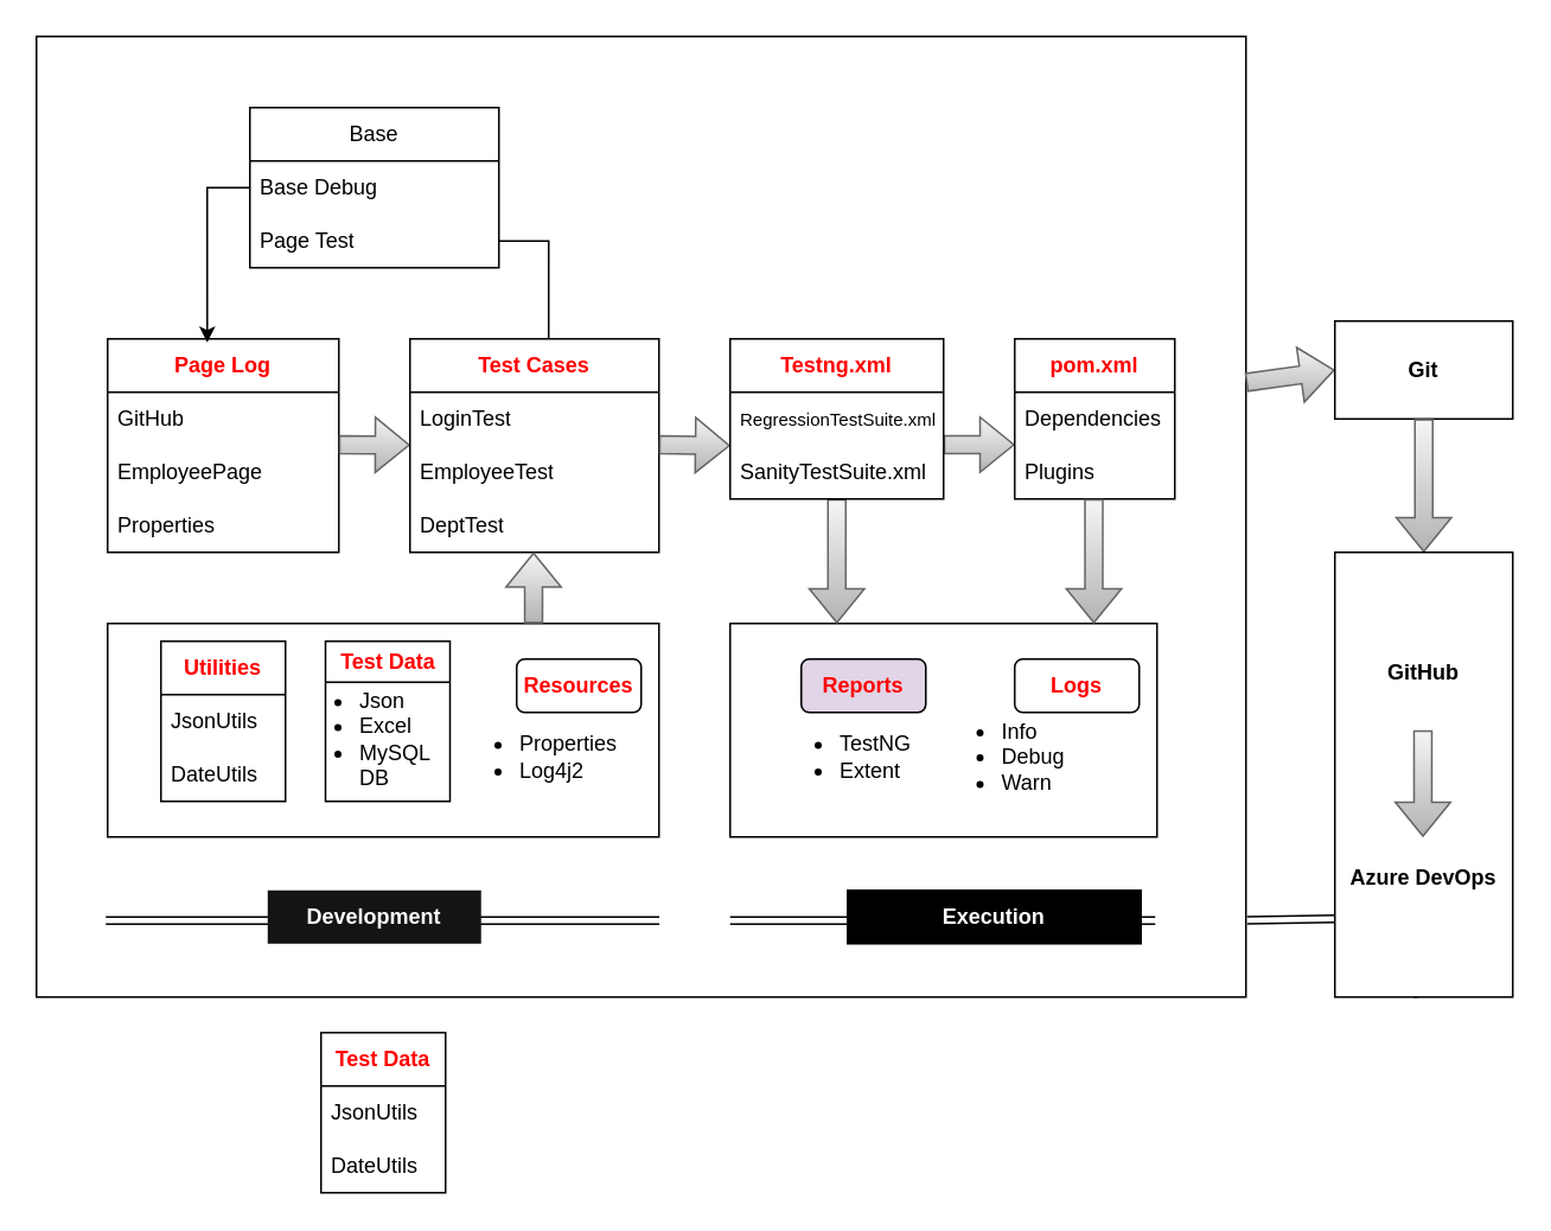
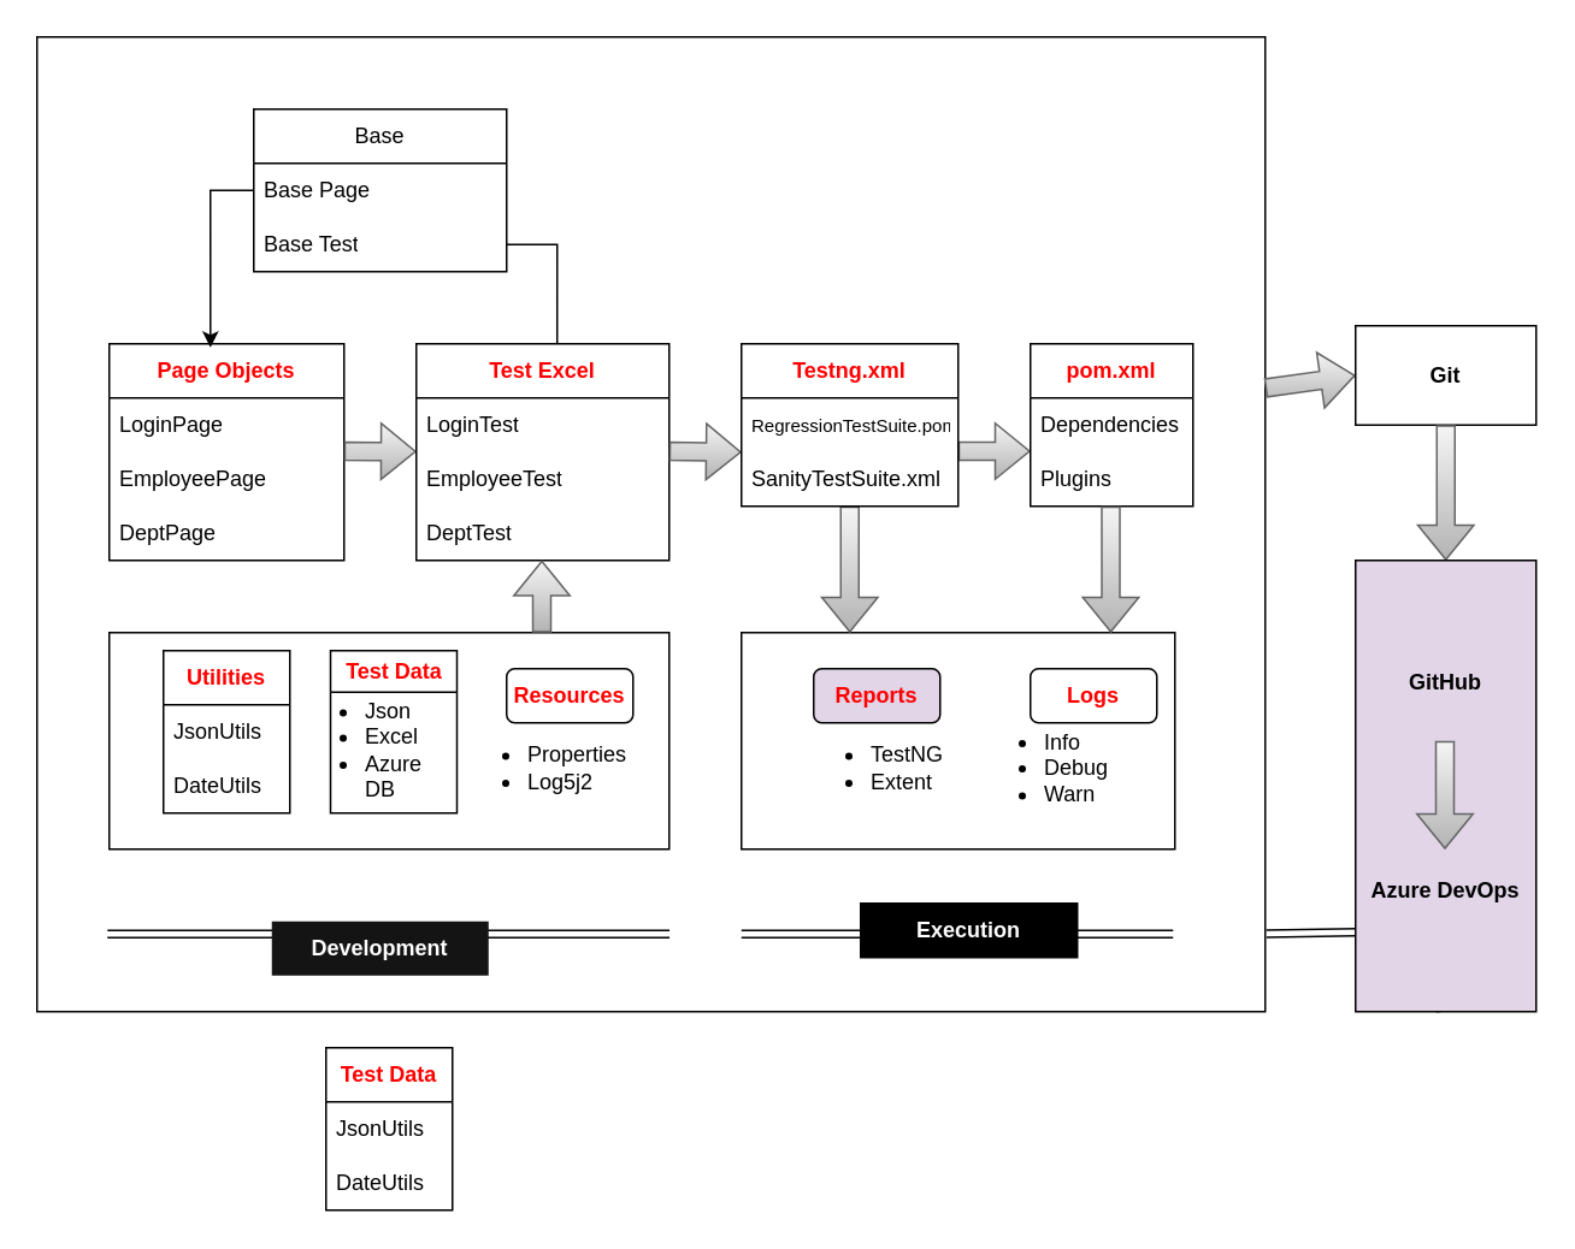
- <mxCell id="34" value="Base Debug" style="text;strokeColor=none;fillColor=none;align=left;verticalAlign=middle;spacingLeft=4;spacingRight=4;overflow=hidden;points=[[0,0.5],[1,0.5]];portConstraint=eastwest;rotatable=0;whiteSpace=wrap;html=1;" parent="33" vertex="1"><mxGeometry y="30" width="140" height="30" as="geometry" /></mxCell>
+ <mxCell id="34" value="Base Page" style="text;strokeColor=none;fillColor=none;align=left;verticalAlign=middle;spacingLeft=4;spacingRight=4;overflow=hidden;points=[[0,0.5],[1,0.5]];portConstraint=eastwest;rotatable=0;whiteSpace=wrap;html=1;" parent="33" vertex="1"><mxGeometry y="30" width="140" height="30" as="geometry" /></mxCell>
- <mxCell id="35" value="Page Test" style="text;strokeColor=none;fillColor=none;align=left;verticalAlign=middle;spacingLeft=4;spacingRight=4;overflow=hidden;points=[[0,0.5],[1,0.5]];portConstraint=eastwest;rotatable=0;whiteSpace=wrap;html=1;" parent="33" vertex="1"><mxGeometry y="60" width="140" height="30" as="geometry" /></mxCell>
+ <mxCell id="35" value="Base Test" style="text;strokeColor=none;fillColor=none;align=left;verticalAlign=middle;spacingLeft=4;spacingRight=4;overflow=hidden;points=[[0,0.5],[1,0.5]];portConstraint=eastwest;rotatable=0;whiteSpace=wrap;html=1;" parent="33" vertex="1"><mxGeometry y="60" width="140" height="30" as="geometry" /></mxCell>
- <mxCell id="3" value="Page Log" style="swimlane;fontStyle=1;childLayout=stackLayout;horizontal=1;startSize=30;horizontalStack=0;resizeParent=1;resizeParentMax=0;resizeLast=0;collapsible=1;marginBottom=0;whiteSpace=wrap;html=1;fontColor=#FF0000;" parent="1" vertex="1"><mxGeometry x="60" y="190" width="130" height="120" as="geometry" /></mxCell>
+ <mxCell id="3" value="Page Objects" style="swimlane;fontStyle=1;childLayout=stackLayout;horizontal=1;startSize=30;horizontalStack=0;resizeParent=1;resizeParentMax=0;resizeLast=0;collapsible=1;marginBottom=0;whiteSpace=wrap;html=1;fontColor=#FF0000;" parent="1" vertex="1"><mxGeometry x="60" y="190" width="130" height="120" as="geometry" /></mxCell>
- <mxCell id="8" value="Test Cases" style="swimlane;fontStyle=1;childLayout=stackLayout;horizontal=1;startSize=30;horizontalStack=0;resizeParent=1;resizeParentMax=0;resizeLast=0;collapsible=1;marginBottom=0;whiteSpace=wrap;html=1;fontColor=light-dark(#FF0000,#EDEDED);" parent="1" vertex="1"><mxGeometry x="230" y="190" width="140" height="120" as="geometry" /></mxCell>
+ <mxCell id="8" value="Test Excel" style="swimlane;fontStyle=1;childLayout=stackLayout;horizontal=1;startSize=30;horizontalStack=0;resizeParent=1;resizeParentMax=0;resizeLast=0;collapsible=1;marginBottom=0;whiteSpace=wrap;html=1;fontColor=light-dark(#FF0000,#EDEDED);" parent="1" vertex="1"><mxGeometry x="230" y="190" width="140" height="120" as="geometry" /></mxCell>
- <mxCell id="4" value="GitHub" style="text;strokeColor=none;fillColor=none;align=left;verticalAlign=middle;spacingLeft=4;spacingRight=4;overflow=hidden;points=[[0,0.5],[1,0.5]];portConstraint=eastwest;rotatable=0;whiteSpace=wrap;html=1;" parent="3" vertex="1"><mxGeometry y="30" width="130" height="30" as="geometry" /></mxCell>
+ <mxCell id="4" value="LoginPage" style="text;strokeColor=none;fillColor=none;align=left;verticalAlign=middle;spacingLeft=4;spacingRight=4;overflow=hidden;points=[[0,0.5],[1,0.5]];portConstraint=eastwest;rotatable=0;whiteSpace=wrap;html=1;" parent="3" vertex="1"><mxGeometry y="30" width="130" height="30" as="geometry" /></mxCell>
- <mxCell id="42" value="&lt;span style=&quot;background-color: transparent; color: light-dark(rgb(0, 0, 0), rgb(255, 255, 255));&quot;&gt;&lt;font style=&quot;font-size: 10px;&quot;&gt;RegressionTestSuite.xml&lt;/font&gt;&lt;/span&gt;" style="text;strokeColor=none;fillColor=none;align=left;verticalAlign=middle;spacingLeft=4;spacingRight=4;overflow=hidden;points=[[0,0.5],[1,0.5]];portConstraint=eastwest;rotatable=0;whiteSpace=wrap;html=1;strokeWidth=2;" vertex="1" parent="41"><mxGeometry y="30" width="120" height="30" as="geometry" /></mxCell>
+ <mxCell id="42" value="&lt;span style=&quot;background-color: transparent; color: light-dark(rgb(0, 0, 0), rgb(255, 255, 255));&quot;&gt;&lt;font style=&quot;font-size: 10px;&quot;&gt;RegressionTestSuite.pom&lt;/font&gt;&lt;/span&gt;" style="text;strokeColor=none;fillColor=none;align=left;verticalAlign=middle;spacingLeft=4;spacingRight=4;overflow=hidden;points=[[0,0.5],[1,0.5]];portConstraint=eastwest;rotatable=0;whiteSpace=wrap;html=1;strokeWidth=2;" vertex="1" parent="41"><mxGeometry y="30" width="120" height="30" as="geometry" /></mxCell>
- <mxCell id="6" value="Properties" style="text;strokeColor=none;fillColor=none;align=left;verticalAlign=middle;spacingLeft=4;spacingRight=4;overflow=hidden;points=[[0,0.5],[1,0.5]];portConstraint=eastwest;rotatable=0;whiteSpace=wrap;html=1;" parent="3" vertex="1"><mxGeometry y="90" width="130" height="30" as="geometry" /></mxCell>
+ <mxCell id="6" value="DeptPage" style="text;strokeColor=none;fillColor=none;align=left;verticalAlign=middle;spacingLeft=4;spacingRight=4;overflow=hidden;points=[[0,0.5],[1,0.5]];portConstraint=eastwest;rotatable=0;whiteSpace=wrap;html=1;" parent="3" vertex="1"><mxGeometry y="90" width="130" height="30" as="geometry" /></mxCell>
- <mxCell id="15" value="Resources" style="rounded=1;whiteSpace=wrap;html=1;labelBorderColor=none;fontColor=#FF0000;fontStyle=1" parent="1" vertex="1"><mxGeometry x="290" y="370" width="70" height="30" as="geometry" /></mxCell>
+ <mxCell id="15" value="Resources" style="rounded=1;whiteSpace=wrap;html=1;labelBorderColor=none;fontColor=#FF0000;fontStyle=1" parent="1" vertex="1"><mxGeometry x="280" y="370" width="70" height="30" as="geometry" /></mxCell>
- <mxCell id="55" value="&lt;ul&gt;&lt;li&gt;&lt;span style=&quot;&quot;&gt;Json&lt;/span&gt;&lt;/li&gt;&lt;li&gt;&lt;span style=&quot;&quot;&gt;Excel&lt;/span&gt;&lt;/li&gt;&lt;li&gt;&lt;span style=&quot;&quot;&gt;MySQL DB&lt;/span&gt;&lt;/li&gt;&lt;/ul&gt;" style="text;html=1;align=left;verticalAlign=middle;whiteSpace=wrap;rounded=0;" vertex="1" parent="54"><mxGeometry x="-22.5" y="40" width="60" height="30" as="geometry" /></mxCell>
+ <mxCell id="55" value="&lt;ul&gt;&lt;li&gt;&lt;span style=&quot;&quot;&gt;Json&lt;/span&gt;&lt;/li&gt;&lt;li&gt;&lt;span style=&quot;&quot;&gt;Excel&lt;/span&gt;&lt;/li&gt;&lt;li&gt;&lt;span style=&quot;&quot;&gt;Azure DB&lt;/span&gt;&lt;/li&gt;&lt;/ul&gt;" style="text;html=1;align=left;verticalAlign=middle;whiteSpace=wrap;rounded=0;" vertex="1" parent="54"><mxGeometry x="-22.5" y="40" width="60" height="30" as="geometry" /></mxCell>
- <mxCell id="38" value="&lt;ul&gt;&lt;li&gt;Properties&lt;/li&gt;&lt;li&gt;Log4j2&lt;/li&gt;&lt;/ul&gt;" style="text;html=1;align=left;verticalAlign=middle;whiteSpace=wrap;rounded=0;" parent="1" vertex="1"><mxGeometry x="250" y="410" width="60" height="30" as="geometry" /></mxCell>
+ <mxCell id="38" value="&lt;ul&gt;&lt;li&gt;Properties&lt;/li&gt;&lt;li&gt;Log5j2&lt;/li&gt;&lt;/ul&gt;" style="text;html=1;align=left;verticalAlign=middle;whiteSpace=wrap;rounded=0;" parent="1" vertex="1"><mxGeometry x="250" y="410" width="60" height="30" as="geometry" /></mxCell>
- <mxCell id="39" value="&lt;ul&gt;&lt;li&gt;TestNG&lt;/li&gt;&lt;li&gt;Extent&lt;/li&gt;&lt;/ul&gt;" style="text;html=1;align=left;verticalAlign=middle;whiteSpace=wrap;rounded=0;" parent="1" vertex="1"><mxGeometry x="430" y="410" width="60" height="30" as="geometry" /></mxCell>
+ <mxCell id="39" value="&lt;ul&gt;&lt;li&gt;TestNG&lt;/li&gt;&lt;li&gt;Extent&lt;/li&gt;&lt;/ul&gt;" style="text;html=1;align=left;verticalAlign=middle;whiteSpace=wrap;rounded=0;" parent="1" vertex="1"><mxGeometry x="440" y="410" width="60" height="30" as="geometry" /></mxCell>
- <mxCell id="40" value="&lt;ul&gt;&lt;li&gt;Info&lt;/li&gt;&lt;li&gt;Debug&lt;/li&gt;&lt;li&gt;Warn&lt;/li&gt;&lt;/ul&gt;" style="text;html=1;align=left;verticalAlign=middle;whiteSpace=wrap;rounded=0;" parent="1" vertex="1"><mxGeometry x="521" y="410" width="60" height="30" as="geometry" /></mxCell>
+ <mxCell id="40" value="&lt;ul&gt;&lt;li&gt;Info&lt;/li&gt;&lt;li&gt;Debug&lt;/li&gt;&lt;li&gt;Warn&lt;/li&gt;&lt;/ul&gt;" style="text;html=1;align=left;verticalAlign=middle;whiteSpace=wrap;rounded=0;" parent="1" vertex="1"><mxGeometry x="536" y="410" width="60" height="30" as="geometry" /></mxCell>
- <mxCell id="24" value="GitHub&lt;div&gt;&lt;br&gt;&lt;/div&gt;&lt;div&gt;&lt;br&gt;&lt;/div&gt;&lt;div&gt;&lt;br&gt;&lt;/div&gt;&lt;div&gt;&lt;br&gt;&lt;/div&gt;&lt;div&gt;&lt;br&gt;&lt;/div&gt;&lt;div&gt;&lt;br&gt;&lt;/div&gt;&lt;div&gt;&lt;br&gt;&lt;/div&gt;&lt;div&gt;Azure DevOps&lt;/div&gt;" style="rounded=0;whiteSpace=wrap;html=1;fontStyle=1" parent="1" vertex="1"><mxGeometry x="750" y="310" width="100" height="250" as="geometry" /></mxCell>
+ <mxCell id="24" value="GitHub&lt;div&gt;&lt;br&gt;&lt;/div&gt;&lt;div&gt;&lt;br&gt;&lt;/div&gt;&lt;div&gt;&lt;br&gt;&lt;/div&gt;&lt;div&gt;&lt;br&gt;&lt;/div&gt;&lt;div&gt;&lt;br&gt;&lt;/div&gt;&lt;div&gt;&lt;br&gt;&lt;/div&gt;&lt;div&gt;&lt;br&gt;&lt;/div&gt;&lt;div&gt;Azure DevOps&lt;/div&gt;" style="rounded=0;whiteSpace=wrap;html=1;fontStyle=1;fillColor=#e1d5e7;" parent="1" vertex="1"><mxGeometry x="750" y="310" width="100" height="250" as="geometry" /></mxCell>
- <mxCell id="26" value="Development" style="rounded=0;whiteSpace=wrap;html=1;fillColor=light-dark(#141414, #ededed);fontColor=light-dark(#ffffff, #ededed);strokeColor=none;gradientColor=none;fontStyle=1" parent="1" vertex="1"><mxGeometry x="150" y="500" width="120" height="30" as="geometry" /></mxCell>
+ <mxCell id="26" value="Development" style="rounded=0;whiteSpace=wrap;html=1;fillColor=light-dark(#141414, #ededed);fontColor=light-dark(#ffffff, #ededed);strokeColor=none;gradientColor=none;fontStyle=1" parent="1" vertex="1"><mxGeometry x="150" y="510" width="120" height="30" as="geometry" /></mxCell>
- <mxCell id="28" value="Execution" style="rounded=0;whiteSpace=wrap;html=1;gradientColor=default;fillColor=light-dark(#0a0a0a, #ededed);fontColor=light-dark(#ffffff, #ededed);fontStyle=1" parent="1" vertex="1"><mxGeometry x="476" y="500" width="165" height="30" as="geometry" /></mxCell>
+ <mxCell id="28" value="Execution" style="rounded=0;whiteSpace=wrap;html=1;gradientColor=default;fillColor=light-dark(#0a0a0a, #ededed);fontColor=light-dark(#ffffff, #ededed);fontStyle=1" parent="1" vertex="1"><mxGeometry x="476" y="500" width="120" height="30" as="geometry" /></mxCell>
